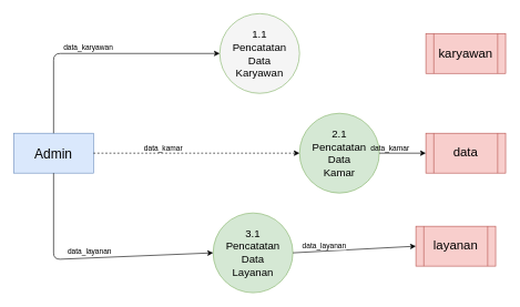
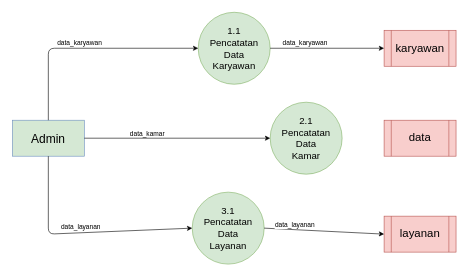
- <mxCell id="4" value="&lt;font style=&quot;font-size: 16px&quot;&gt;1.1&lt;br&gt;Pencatatan&lt;br&gt;Data&lt;br&gt;Karyawan&lt;/font&gt;" style="ellipse;whiteSpace=wrap;html=1;aspect=fixed;fillColor=#f5f5f5;strokeColor=#82b366;" vertex="1" parent="1"><mxGeometry x="330" y="20" width="120" height="120" as="geometry" /></mxCell>
+ <mxCell id="4" value="&lt;font style=&quot;font-size: 16px&quot;&gt;1.1&lt;br&gt;Pencatatan&lt;br&gt;Data&lt;br&gt;Karyawan&lt;/font&gt;" style="ellipse;whiteSpace=wrap;html=1;aspect=fixed;fillColor=#d5e8d4;strokeColor=#82b366;" vertex="1" parent="1"><mxGeometry x="330" y="20" width="120" height="120" as="geometry" /></mxCell>
+ <mxCell id="11" value="" style="endArrow=classic;html=1;exitX=1;exitY=0.5;exitDx=0;exitDy=0;entryX=0;entryY=0.5;entryDx=0;entryDy=0;" edge="1" parent="1" source="4" target="6"><mxGeometry width="50" height="50" relative="1" as="geometry"><mxPoint x="250" y="180" as="sourcePoint" /><mxPoint x="300" y="130" as="targetPoint" /></mxGeometry></mxCell>
+ <mxCell id="12" value="data_karyawan" style="edgeLabel;html=1;align=center;verticalAlign=bottom;resizable=0;points=[];labelBackgroundColor=none;" vertex="1" connectable="0" parent="11"><mxGeometry x="-0.395" y="1" relative="1" as="geometry"><mxPoint as="offset" /></mxGeometry></mxCell>
- <mxCell id="2" value="&lt;font style=&quot;font-size: 20px&quot;&gt;Admin&lt;/font&gt;" style="rounded=0;whiteSpace=wrap;html=1;fillColor=#dae8fc;strokeColor=#6c8ebf;" vertex="1" parent="1"><mxGeometry x="20" y="200" width="120" height="60" as="geometry" /></mxCell>
+ <mxCell id="2" value="&lt;font style=&quot;font-size: 20px&quot;&gt;Admin&lt;/font&gt;" style="rounded=0;whiteSpace=wrap;html=1;fillColor=#d5e8d4;strokeColor=#6c8ebf;" vertex="1" parent="1"><mxGeometry x="20" y="200" width="120" height="60" as="geometry" /></mxCell>
- <mxCell id="13" value="" style="endArrow=classic;html=1;exitX=1;exitY=0.5;exitDx=0;exitDy=0;entryX=0;entryY=0.5;entryDx=0;entryDy=0;dashed=1;" edge="1" parent="1" source="2" target="3"><mxGeometry width="50" height="50" relative="1" as="geometry"><mxPoint x="270" y="340" as="sourcePoint" /><mxPoint x="320" y="290" as="targetPoint" /></mxGeometry></mxCell>
+ <mxCell id="13" value="" style="endArrow=classic;html=1;exitX=1;exitY=0.5;exitDx=0;exitDy=0;entryX=0;entryY=0.5;entryDx=0;entryDy=0;" edge="1" parent="1" source="2" target="3"><mxGeometry width="50" height="50" relative="1" as="geometry"><mxPoint x="270" y="340" as="sourcePoint" /><mxPoint x="320" y="290" as="targetPoint" /></mxGeometry></mxCell>
- <mxCell id="17" value="" style="endArrow=classic;html=1;exitX=1;exitY=0.5;exitDx=0;exitDy=0;entryX=0;entryY=0.5;entryDx=0;entryDy=0;" edge="1" parent="1" source="3" target="7"><mxGeometry width="50" height="50" relative="1" as="geometry"><mxPoint x="440" y="230" as="sourcePoint" /><mxPoint x="490" y="180" as="targetPoint" /></mxGeometry></mxCell>
- <mxCell id="18" value="data_kamar" style="edgeLabel;html=1;align=center;verticalAlign=bottom;resizable=0;points=[];labelBackgroundColor=none;" vertex="1" connectable="0" parent="17"><mxGeometry x="-0.573" relative="1" as="geometry"><mxPoint as="offset" /></mxGeometry></mxCell>
- <mxCell id="8" value="&lt;font style=&quot;font-size: 19px&quot;&gt;layanan&lt;/font&gt;" style="shape=process;whiteSpace=wrap;html=1;backgroundOutline=1;fillColor=#f8cecc;strokeColor=#b85450;" vertex="1" parent="1"><mxGeometry x="625" y="340" width="120" height="60" as="geometry" /></mxCell>
+ <mxCell id="8" value="&lt;font style=&quot;font-size: 19px&quot;&gt;layanan&lt;/font&gt;" style="shape=process;whiteSpace=wrap;html=1;backgroundOutline=1;fillColor=#f8cecc;strokeColor=#b85450;" vertex="1" parent="1"><mxGeometry x="640" y="360" width="120" height="60" as="geometry" /></mxCell>
